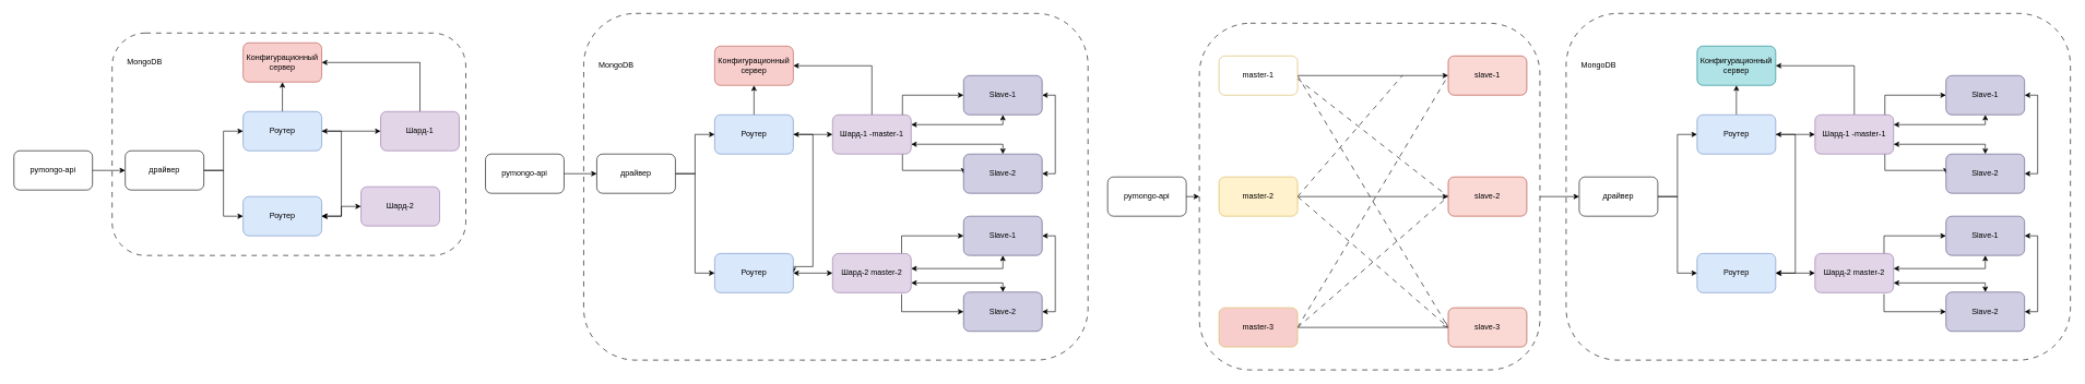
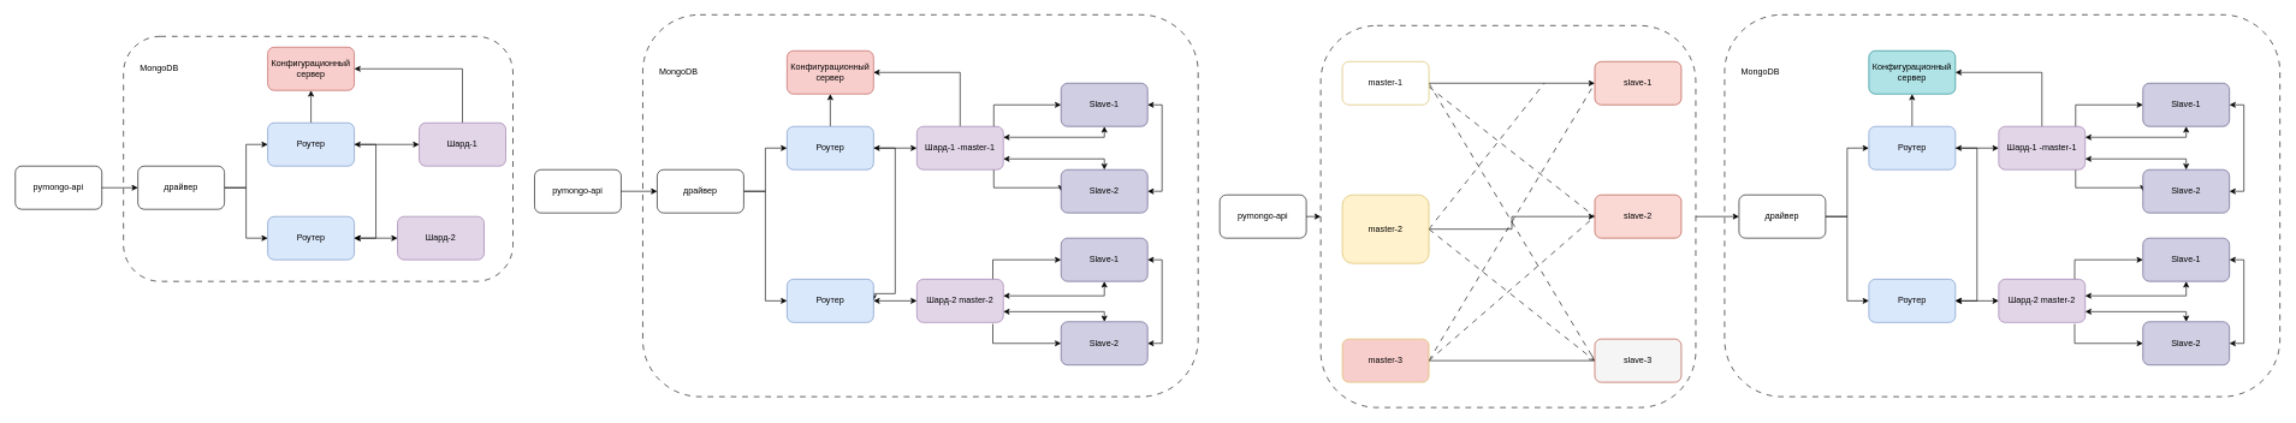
- <mxCell id="90" value="master-2" style="rounded=1;whiteSpace=wrap;html=1;fillColor=#fff2cc;strokeColor=#d6b656;" vertex="1" parent="1"><mxGeometry x="1860" y="270" width="120" height="60" as="geometry" /></mxCell>
+ <mxCell id="90" value="master-2" style="rounded=1;whiteSpace=wrap;html=1;fillColor=#fff2cc;strokeColor=#d6b656;" vertex="1" parent="1"><mxGeometry x="1860" y="270" width="120" height="95" as="geometry" /></mxCell>
- <mxCell id="19" value="Шард-2" style="rounded=1;whiteSpace=wrap;html=1;fillColor=#e1d5e7;strokeColor=#9673a6;" vertex="1" parent="1"><mxGeometry x="550" y="285" width="120" height="60" as="geometry" /></mxCell>
+ <mxCell id="19" value="Шард-2" style="rounded=1;whiteSpace=wrap;html=1;fillColor=#e1d5e7;strokeColor=#9673a6;" vertex="1" parent="1"><mxGeometry x="550" y="300" width="120" height="60" as="geometry" /></mxCell>
- <mxCell id="97" value="slave-3" style="rounded=1;whiteSpace=wrap;html=1;fillColor=#fad9d5;strokeColor=#ae4132;" vertex="1" parent="1"><mxGeometry x="2210" y="470" width="120" height="60" as="geometry" /></mxCell>
+ <mxCell id="97" value="slave-3" style="rounded=1;whiteSpace=wrap;html=1;fillColor=#f5f5f5;strokeColor=#ae4132;" vertex="1" parent="1"><mxGeometry x="2210" y="470" width="120" height="60" as="geometry" /></mxCell>
